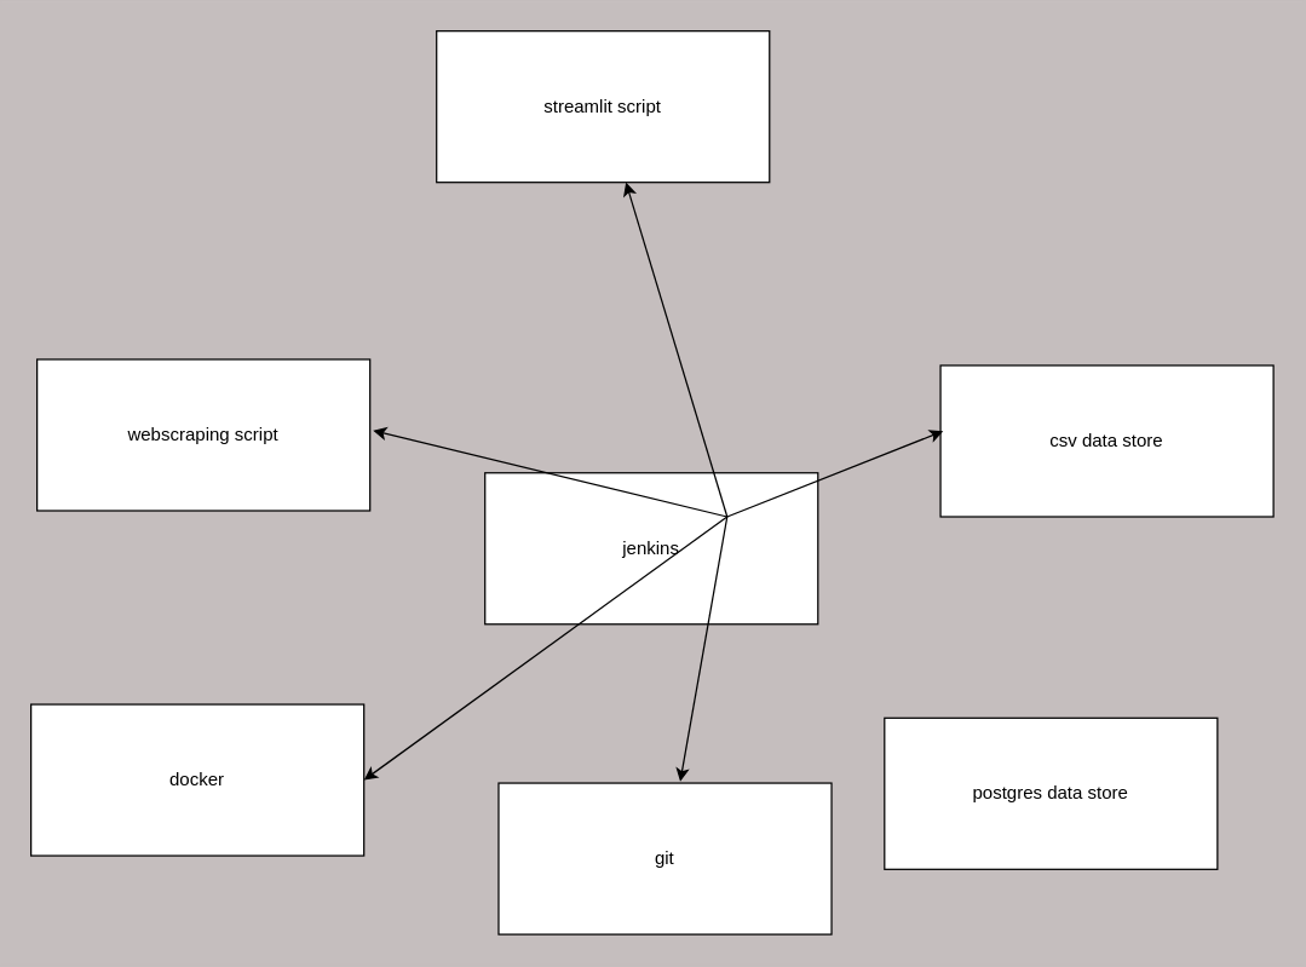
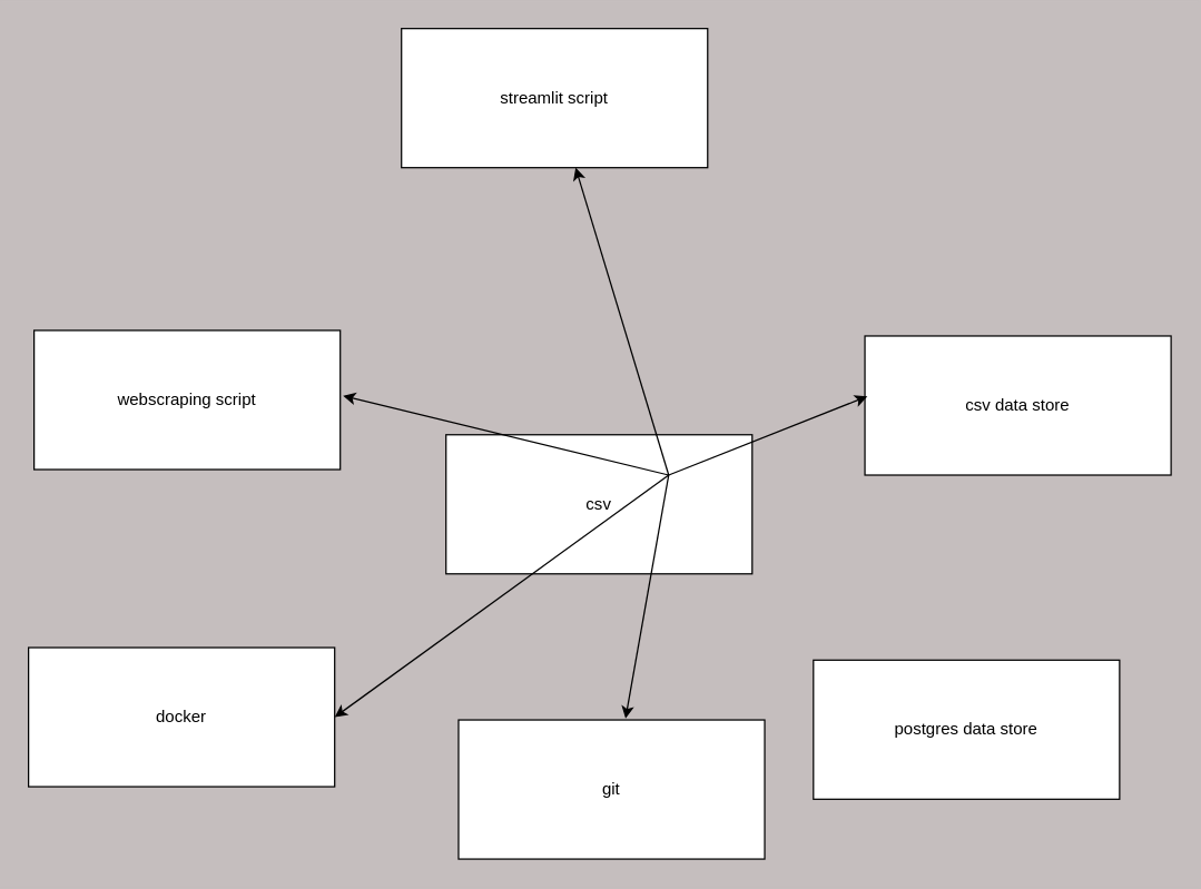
- <mxCell id="3" value="jenkins" style="rounded=0;whiteSpace=wrap;html=1;" vertex="1" parent="1"><mxGeometry x="320" y="312" width="220" height="100" as="geometry" /></mxCell>
+ <mxCell id="3" value="csv" style="rounded=0;whiteSpace=wrap;html=1;" vertex="1" parent="1"><mxGeometry x="320" y="312" width="220" height="100" as="geometry" /></mxCell>
